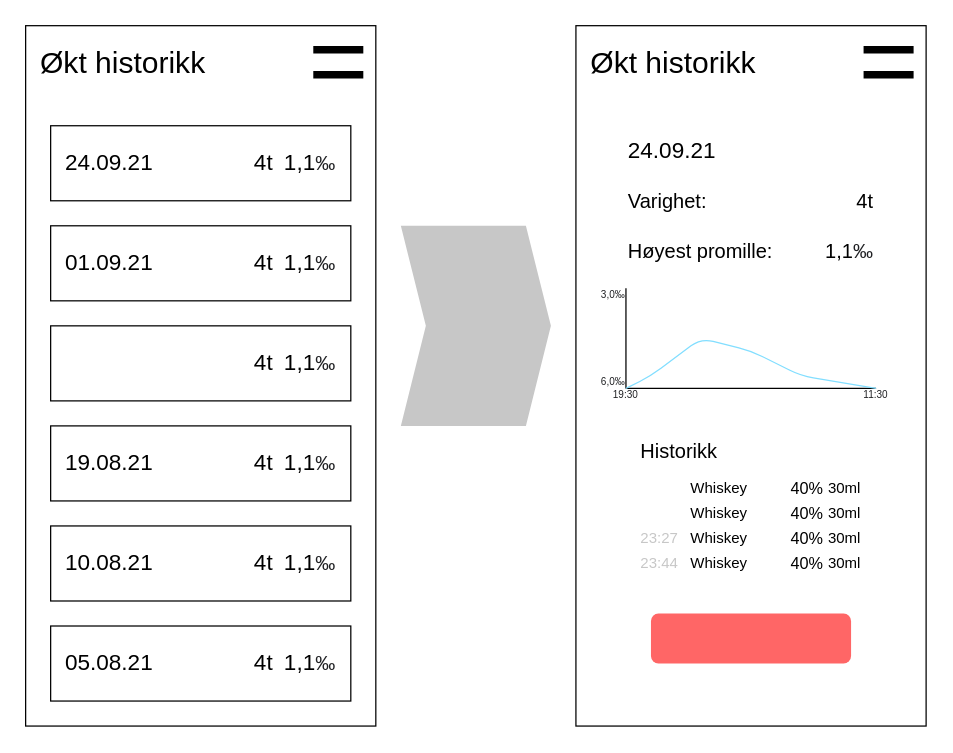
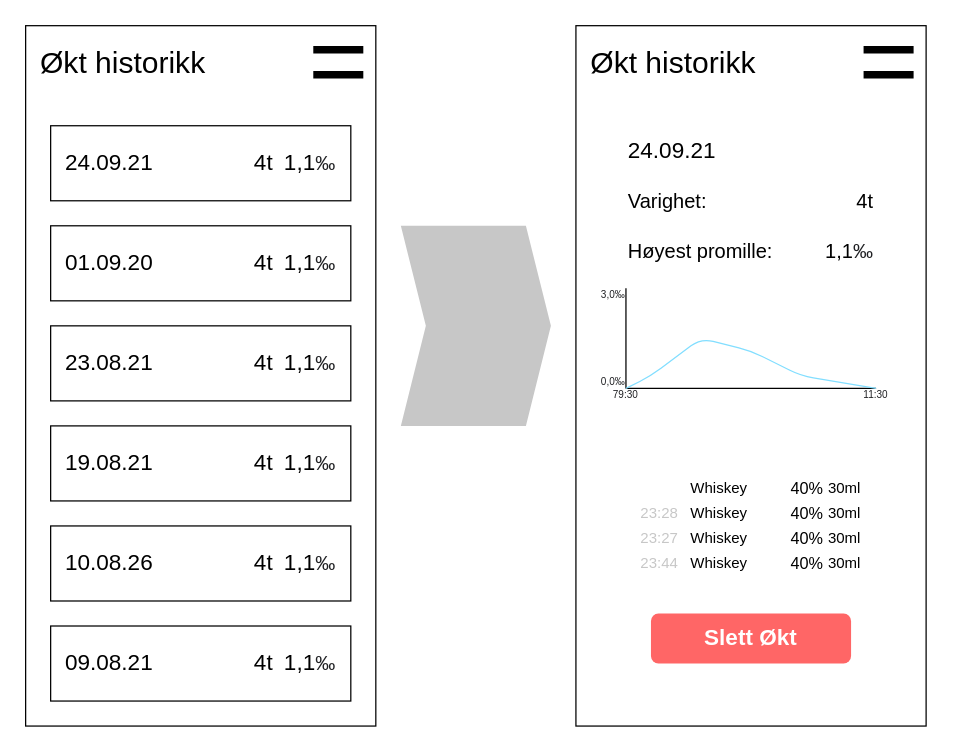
- <mxCell id="24" value="01.09.21" style="text;html=1;strokeColor=none;fillColor=none;align=left;verticalAlign=middle;whiteSpace=wrap;rounded=0;fontSize=18;" vertex="1" parent="22"><mxGeometry x="10" y="10" width="90" height="40" as="geometry" /></mxCell>
+ <mxCell id="24" value="01.09.20" style="text;html=1;strokeColor=none;fillColor=none;align=left;verticalAlign=middle;whiteSpace=wrap;rounded=0;fontSize=18;" vertex="1" parent="22"><mxGeometry x="10" y="10" width="90" height="40" as="geometry" /></mxCell>
+ <mxCell id="29" value="23.08.21" style="text;html=1;strokeColor=none;fillColor=none;align=left;verticalAlign=middle;whiteSpace=wrap;rounded=0;fontSize=18;" vertex="1" parent="27"><mxGeometry x="10" y="10" width="90" height="40" as="geometry" /></mxCell>
- <mxCell id="54" value="&lt;span style=&quot;color: rgb(32 , 33 , 36) ; font-family: &amp;#34;arial&amp;#34; , sans-serif ; font-size: 8px ; text-align: left&quot;&gt;6,0‰&lt;/span&gt;" style="text;html=1;strokeColor=none;fillColor=none;align=center;verticalAlign=middle;whiteSpace=wrap;rounded=0;fontSize=8;" vertex="1" parent="48"><mxGeometry y="80" width="20" height="10" as="geometry" /></mxCell>
+ <mxCell id="54" value="&lt;span style=&quot;color: rgb(32 , 33 , 36) ; font-family: &amp;#34;arial&amp;#34; , sans-serif ; font-size: 8px ; text-align: left&quot;&gt;0,0‰&lt;/span&gt;" style="text;html=1;strokeColor=none;fillColor=none;align=center;verticalAlign=middle;whiteSpace=wrap;rounded=0;fontSize=8;" vertex="1" parent="48"><mxGeometry y="80" width="20" height="10" as="geometry" /></mxCell>
- <mxCell id="55" value="&lt;div style=&quot;text-align: left&quot;&gt;&lt;span&gt;&lt;font color=&quot;#202124&quot; face=&quot;arial, sans-serif&quot;&gt;19:30&lt;/font&gt;&lt;/span&gt;&lt;/div&gt;" style="text;html=1;strokeColor=none;fillColor=none;align=center;verticalAlign=middle;whiteSpace=wrap;rounded=0;fontSize=8;" vertex="1" parent="48"><mxGeometry x="10" y="90" width="20" height="10" as="geometry" /></mxCell>
+ <mxCell id="55" value="&lt;div style=&quot;text-align: left&quot;&gt;&lt;span&gt;&lt;font color=&quot;#202124&quot; face=&quot;arial, sans-serif&quot;&gt;79:30&lt;/font&gt;&lt;/span&gt;&lt;/div&gt;" style="text;html=1;strokeColor=none;fillColor=none;align=center;verticalAlign=middle;whiteSpace=wrap;rounded=0;fontSize=8;" vertex="1" parent="48"><mxGeometry x="10" y="90" width="20" height="10" as="geometry" /></mxCell>
- <mxCell id="59" value="Historikk" style="text;html=1;strokeColor=none;fillColor=none;align=left;verticalAlign=middle;whiteSpace=wrap;rounded=0;sketch=0;fontSize=16;fontColor=#000000;" vertex="1" parent="57"><mxGeometry x="10" width="180" height="40" as="geometry" /></mxCell>
+ <mxCell id="77" value="23:28" style="text;html=1;strokeColor=none;fillColor=none;align=left;verticalAlign=middle;whiteSpace=wrap;rounded=0;sketch=0;fontSize=12;fontColor=#C7C7C7;" vertex="1" parent="72"><mxGeometry x="10" width="40" height="20" as="geometry" /></mxCell>
- <mxCell id="39" value="10.08.21" style="text;html=1;strokeColor=none;fillColor=none;align=left;verticalAlign=middle;whiteSpace=wrap;rounded=0;fontSize=18;" vertex="1" parent="37"><mxGeometry x="10" y="10" width="90" height="40" as="geometry" /></mxCell>
+ <mxCell id="39" value="10.08.26" style="text;html=1;strokeColor=none;fillColor=none;align=left;verticalAlign=middle;whiteSpace=wrap;rounded=0;fontSize=18;" vertex="1" parent="37"><mxGeometry x="10" y="10" width="90" height="40" as="geometry" /></mxCell>
+ <mxCell id="90" value="Slett Økt" style="text;html=1;strokeColor=none;fillColor=none;align=center;verticalAlign=middle;whiteSpace=wrap;rounded=0;fontSize=18;fontStyle=1;fontColor=#FFFFFF;" vertex="1" parent="88"><mxGeometry x="30" width="100" height="40" as="geometry" /></mxCell>
- <mxCell id="44" value="05.08.21" style="text;html=1;strokeColor=none;fillColor=none;align=left;verticalAlign=middle;whiteSpace=wrap;rounded=0;fontSize=18;" vertex="1" parent="42"><mxGeometry x="10" y="10" width="90" height="40" as="geometry" /></mxCell>
+ <mxCell id="44" value="09.08.21" style="text;html=1;strokeColor=none;fillColor=none;align=left;verticalAlign=middle;whiteSpace=wrap;rounded=0;fontSize=18;" vertex="1" parent="42"><mxGeometry x="10" y="10" width="90" height="40" as="geometry" /></mxCell>
